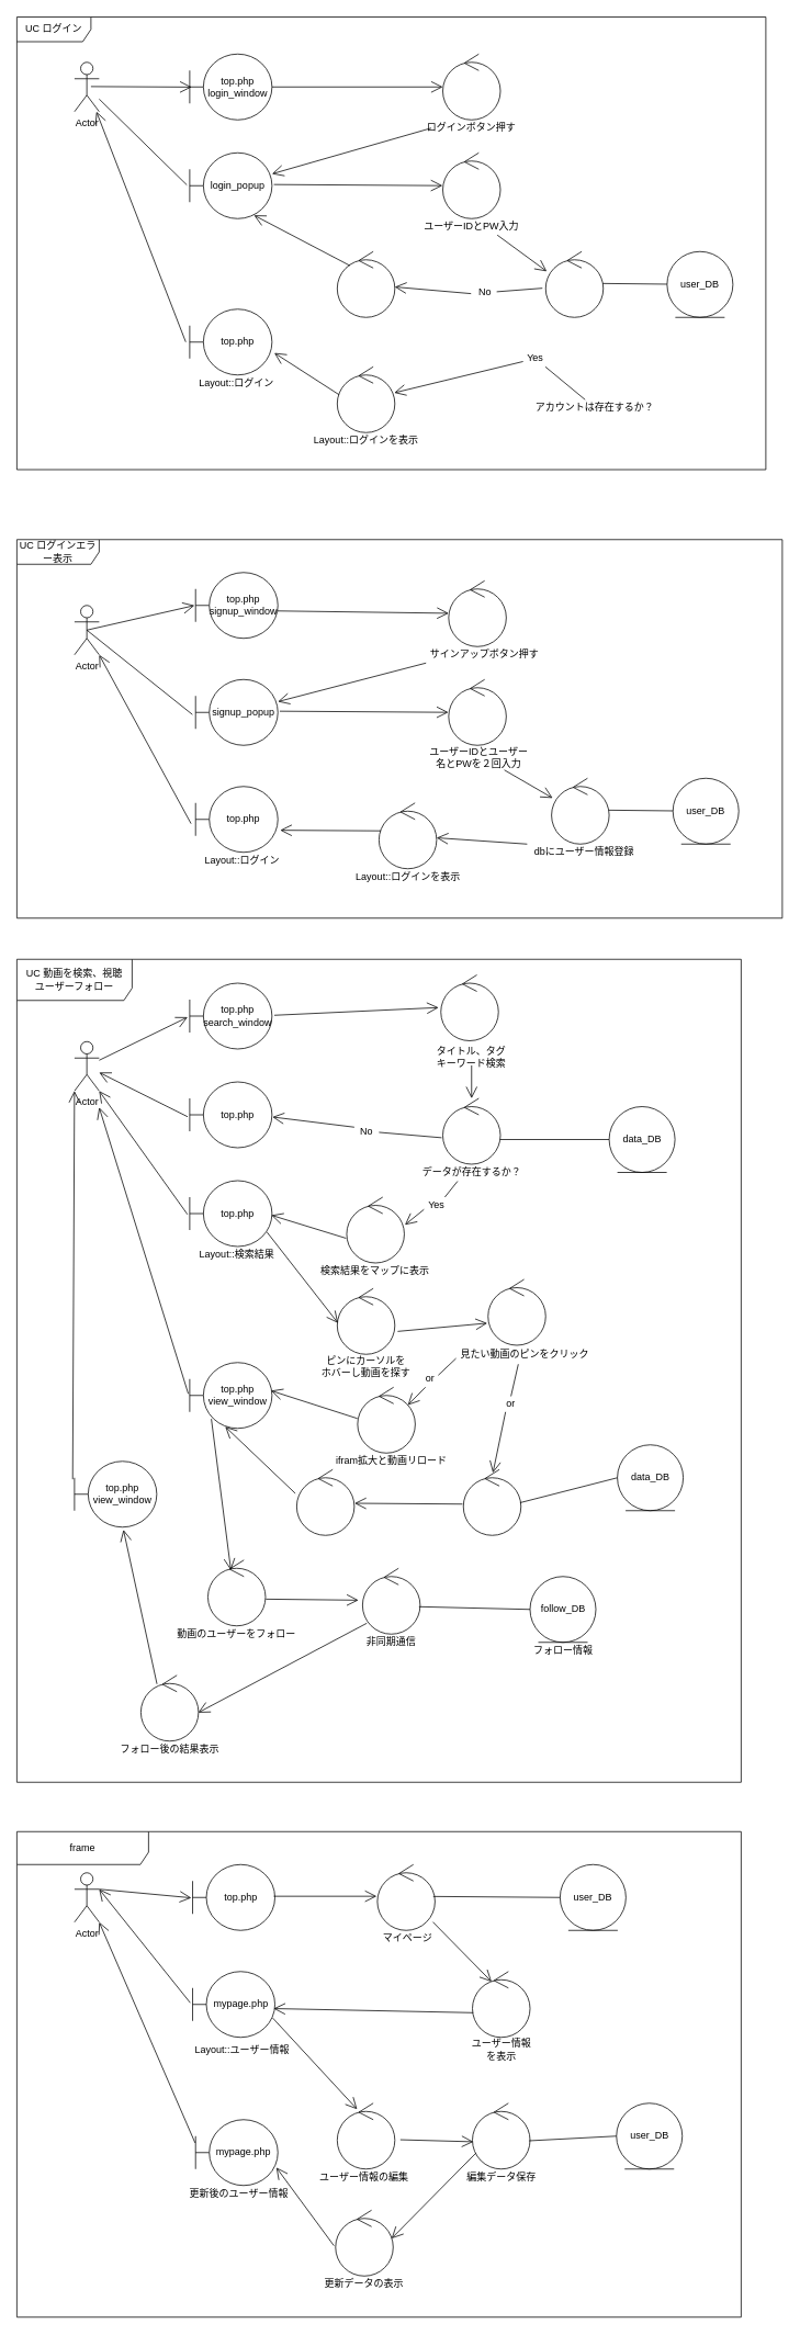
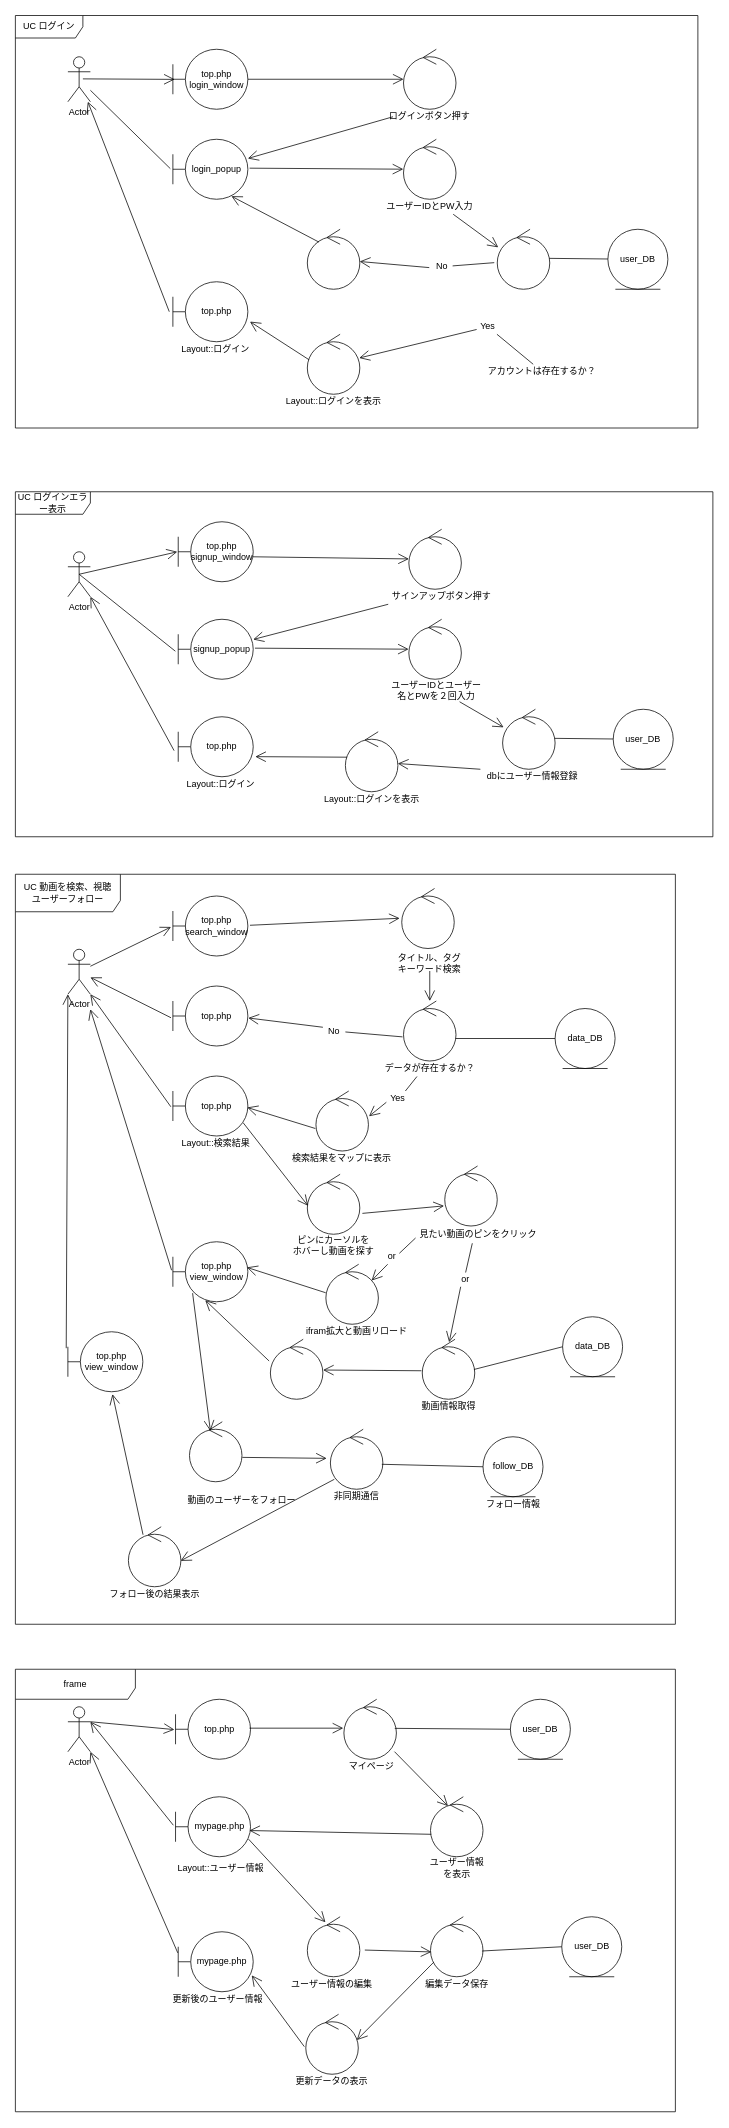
+ <mxCell id="98" value="動画情報取得" style="text;html=1;strokeColor=none;fillColor=none;align=center;verticalAlign=middle;whiteSpace=wrap;rounded=0;" vertex="1" parent="1"><mxGeometry x="532.5" y="1865" width="130" height="20" as="geometry" /></mxCell>
- <mxCell id="116" value="動画のユーザーをフォロー" style="text;html=1;strokeColor=none;fillColor=none;align=center;verticalAlign=middle;whiteSpace=wrap;rounded=0;" vertex="1" parent="1"><mxGeometry x="213.2" y="1975" width="147.87" height="20" as="geometry" /></mxCell>
+ <mxCell id="116" value="動画のユーザーをフォロー" style="text;html=1;strokeColor=none;fillColor=none;align=center;verticalAlign=middle;whiteSpace=wrap;rounded=0;" vertex="1" parent="1"><mxGeometry x="248.2" y="1990" width="147.87" height="20" as="geometry" /></mxCell>
